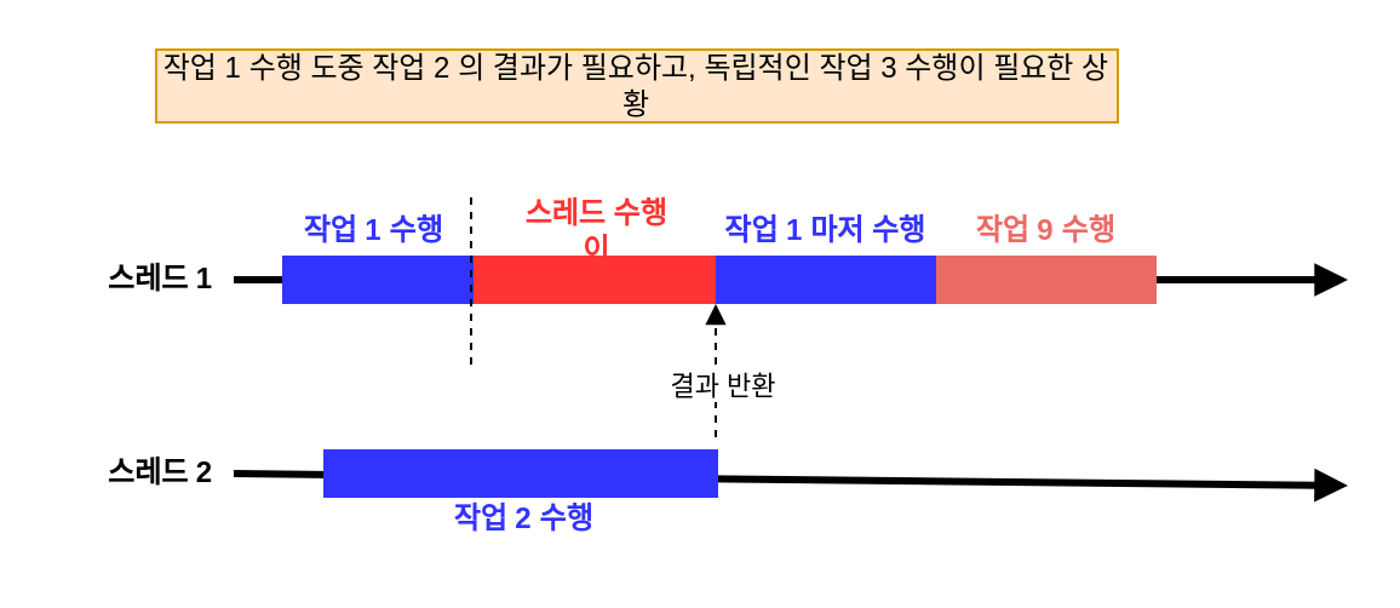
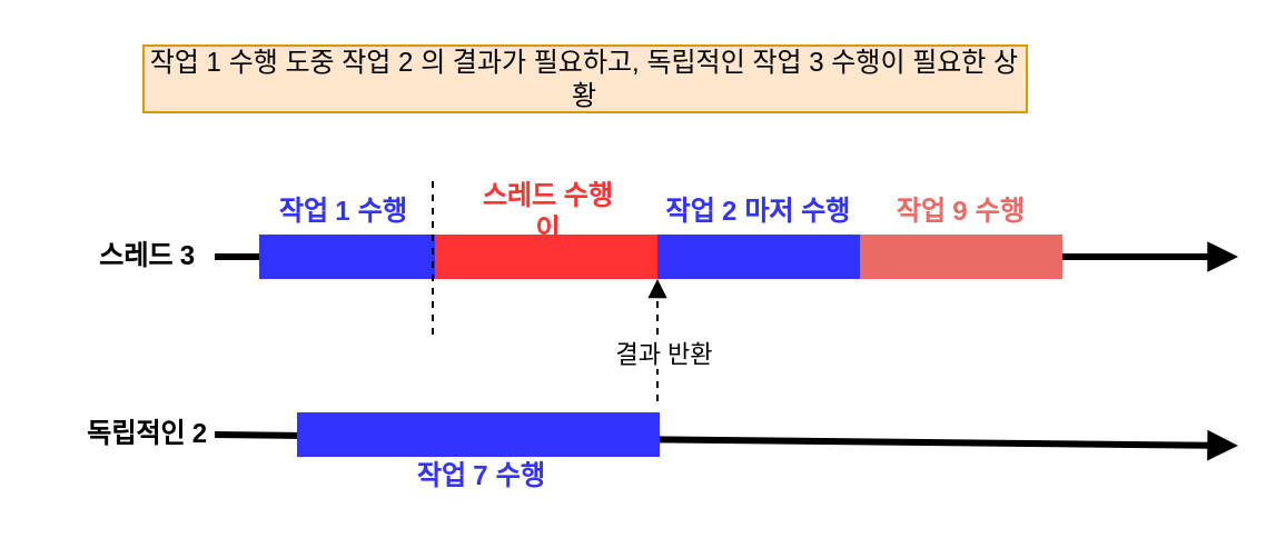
- <mxCell id="17" value="작업 1 마저 수행" style="text;html=1;align=center;verticalAlign=middle;whiteSpace=wrap;rounded=0;fontColor=#3333FF;fontStyle=1" vertex="1" parent="1"><mxGeometry x="295" y="80" width="91" height="30" as="geometry" /></mxCell>
+ <mxCell id="17" value="작업 2 마저 수행" style="text;html=1;align=center;verticalAlign=middle;whiteSpace=wrap;rounded=0;fontColor=#3333FF;fontStyle=1" vertex="1" parent="1"><mxGeometry x="295" y="80" width="91" height="30" as="geometry" /></mxCell>
- <mxCell id="10" value="스레드 1" style="text;html=1;align=center;verticalAlign=middle;whiteSpace=wrap;rounded=0;fontStyle=1;fontColor=#000000;" vertex="1" parent="1"><mxGeometry x="36" y="100" width="60" height="30" as="geometry" /></mxCell>
+ <mxCell id="10" value="스레드 3" style="text;html=1;align=center;verticalAlign=middle;whiteSpace=wrap;rounded=0;fontStyle=1;fontColor=#000000;" vertex="1" parent="1"><mxGeometry x="36" y="100" width="60" height="30" as="geometry" /></mxCell>
- <mxCell id="11" value="스레드 2" style="text;html=1;align=center;verticalAlign=middle;whiteSpace=wrap;rounded=0;fontStyle=1;fontColor=#000000;" vertex="1" parent="1"><mxGeometry x="20.5" y="180" width="90" height="30" as="geometry" /></mxCell>
+ <mxCell id="11" value="독립적인 2" style="text;html=1;align=center;verticalAlign=middle;whiteSpace=wrap;rounded=0;fontStyle=1;fontColor=#000000;" vertex="1" parent="1"><mxGeometry x="20.5" y="180" width="90" height="30" as="geometry" /></mxCell>
- <mxCell id="6" value="작업 2 수행" style="text;html=1;align=center;verticalAlign=middle;whiteSpace=wrap;rounded=0;fontColor=#3333FF;fontStyle=1" vertex="1" parent="1"><mxGeometry x="185.5" y="199" width="60" height="30" as="geometry" /></mxCell>
+ <mxCell id="6" value="작업 7 수행" style="text;html=1;align=center;verticalAlign=middle;whiteSpace=wrap;rounded=0;fontColor=#3333FF;fontStyle=1" vertex="1" parent="1"><mxGeometry x="185.5" y="199" width="60" height="30" as="geometry" /></mxCell>
